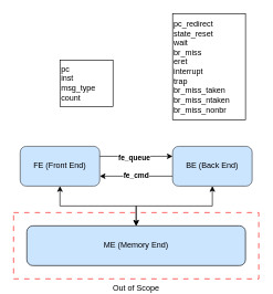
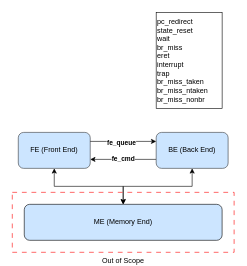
- <mxCell id="11" value="pc&lt;br&gt;inst&lt;br&gt;msg_type&lt;br&gt;count" style="text;html=1;align=left;verticalAlign=middle;resizable=0;points=[];autosize=1;strokeColor=default;" vertex="1" parent="1"><mxGeometry x="90" y="90" width="80" height="70" as="geometry" /></mxCell>
